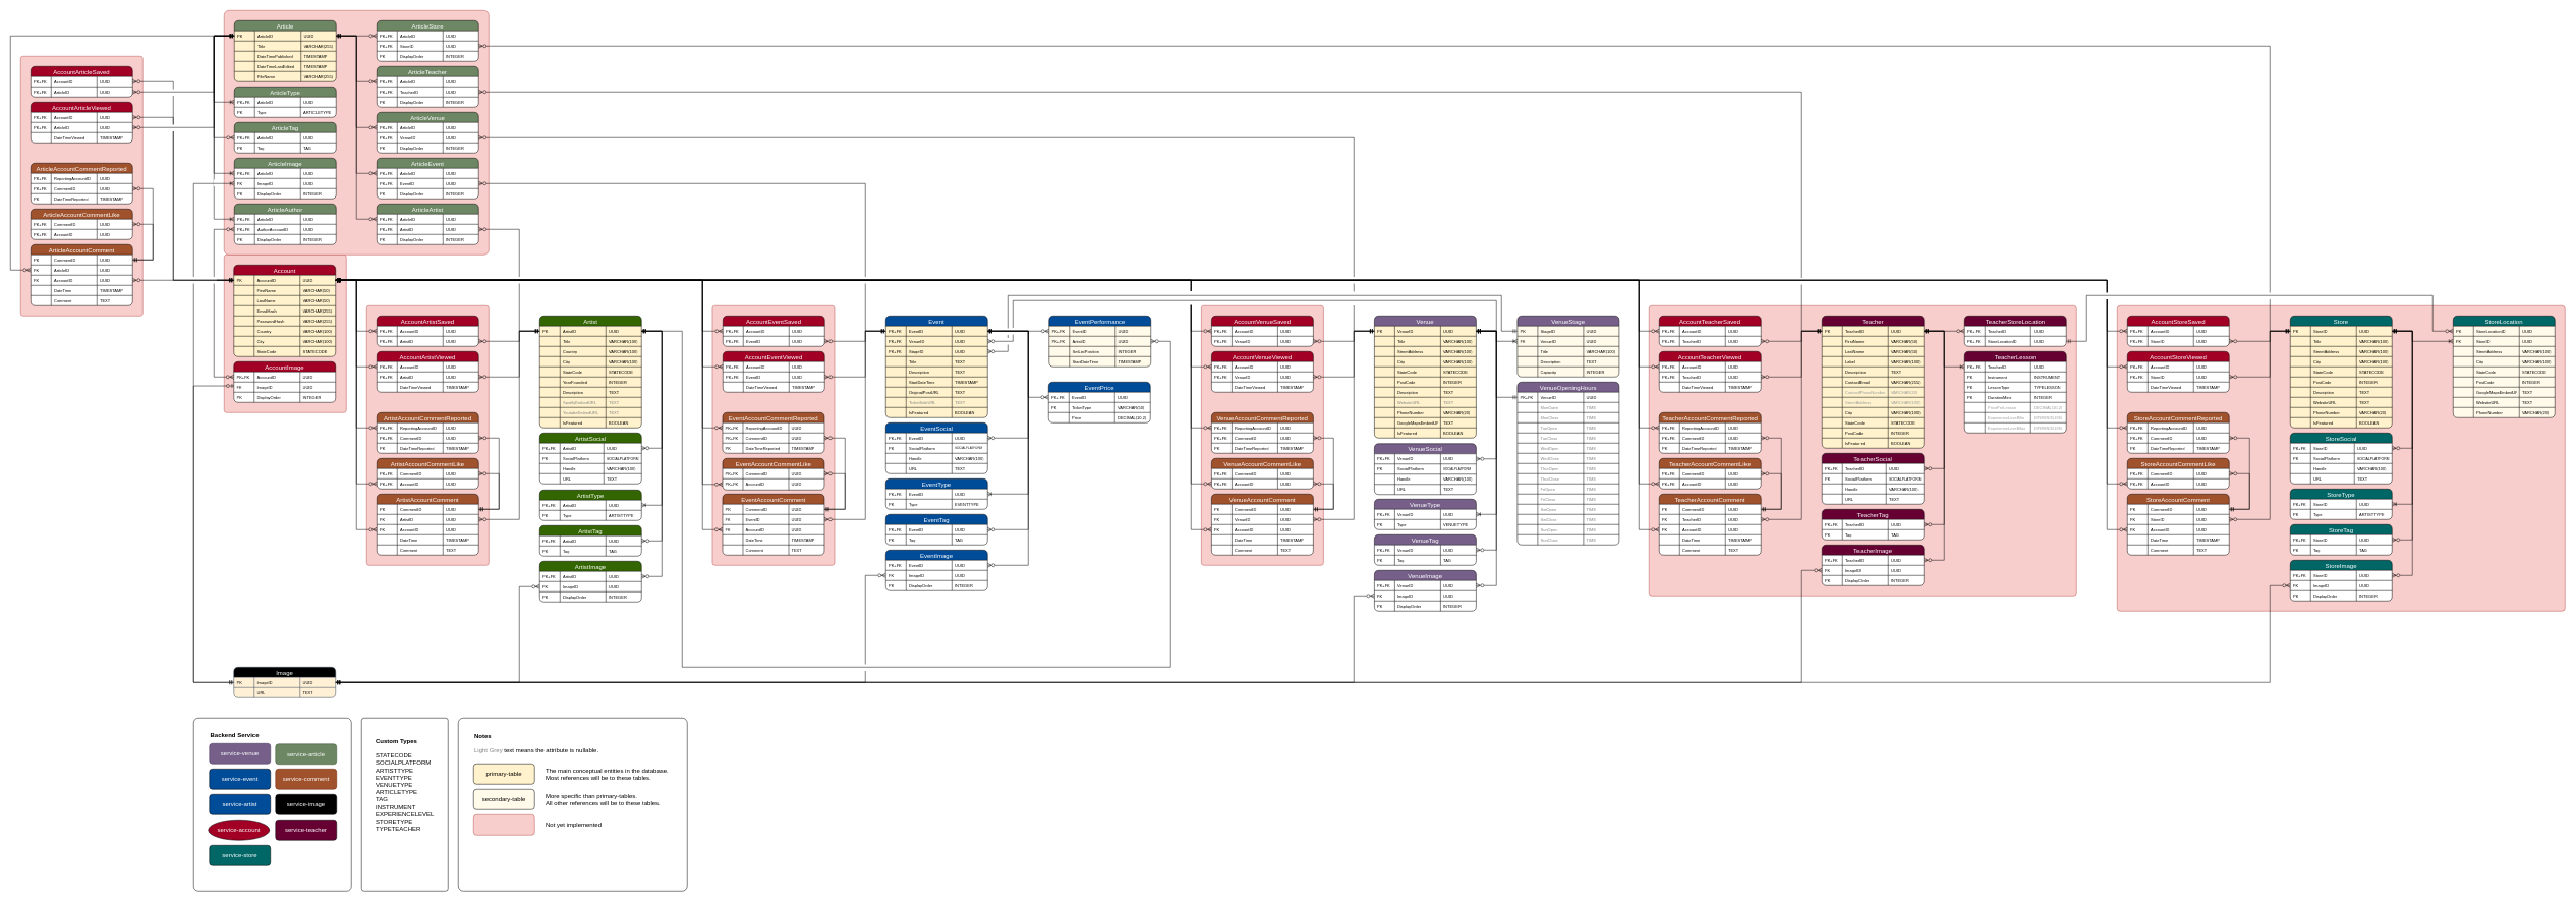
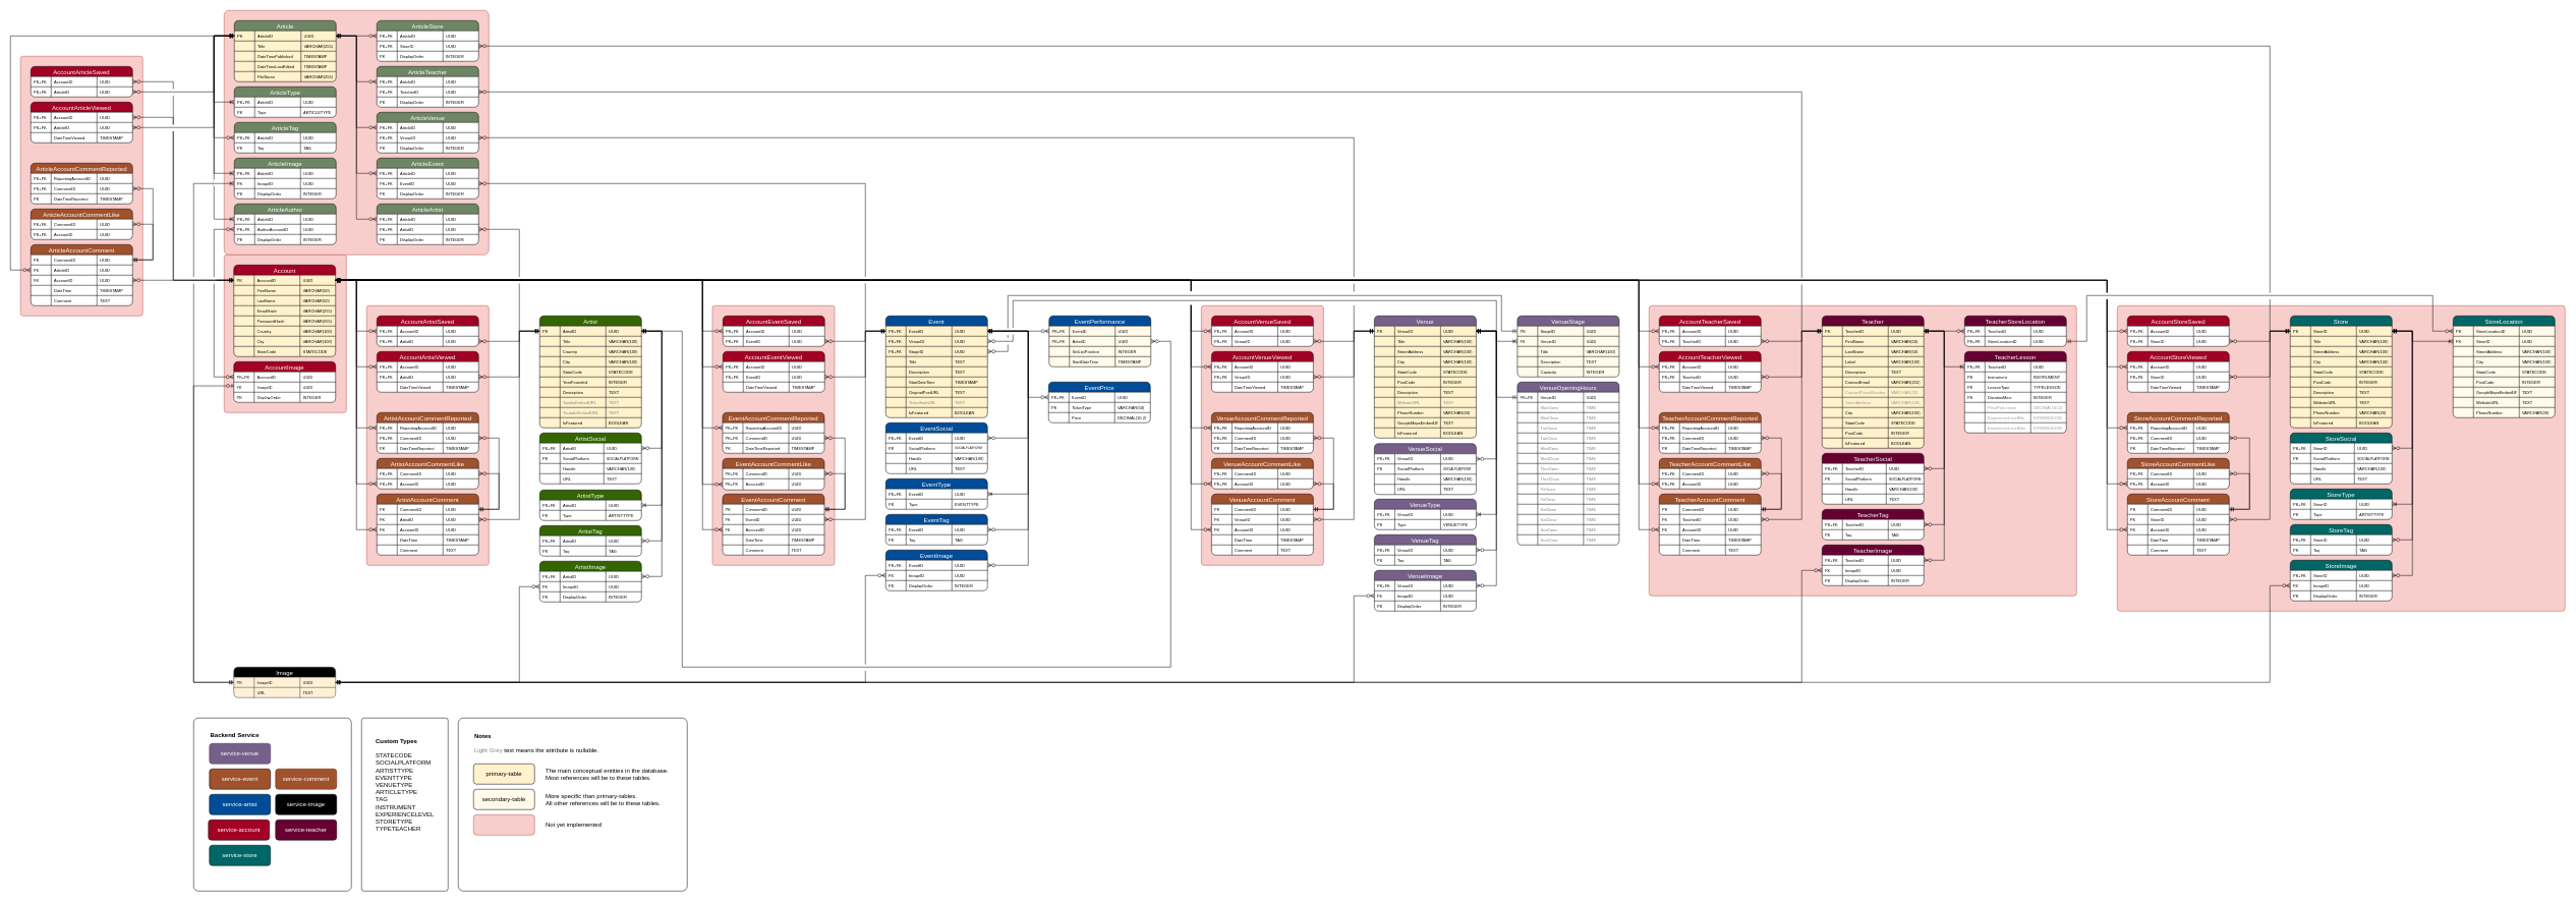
- <mxCell id="887" value="service-article" style="rounded=1;whiteSpace=wrap;html=1;fillColor=#6d8764;fontColor=#ffffff;strokeColor=#3A5431;" parent="1" vertex="1"><mxGeometry x="541" y="1461" width="120" height="40" as="geometry" /></mxCell>
- <mxCell id="590" value="service-event" style="rounded=1;whiteSpace=wrap;html=1;fillColor=#004C99;fontColor=#ffffff;strokeColor=light-dark(#000000, #ffc5c5);" parent="1" vertex="1"><mxGeometry x="411" y="1510" width="120" height="40" as="geometry" /></mxCell>
+ <mxCell id="590" value="service-event" style="rounded=1;whiteSpace=wrap;html=1;fillColor=#a0522d;fontColor=#ffffff;strokeColor=light-dark(#000000, #ffc5c5);" parent="1" vertex="1"><mxGeometry x="411" y="1510" width="120" height="40" as="geometry" /></mxCell>
- <mxCell id="589" value="service-account" style="ellipse;whiteSpace=wrap;html=1;fillColor=#a20025;fontColor=#ffffff;strokeColor=light-dark(#000000, #ffc5c5);" parent="1" vertex="1"><mxGeometry x="409" y="1610" width="120" height="40" as="geometry" /></mxCell>
+ <mxCell id="589" value="service-account" style="rounded=1;whiteSpace=wrap;html=1;fillColor=#a20025;fontColor=#ffffff;strokeColor=light-dark(#000000, #ffc5c5);" parent="1" vertex="1"><mxGeometry x="409" y="1610" width="120" height="40" as="geometry" /></mxCell>
